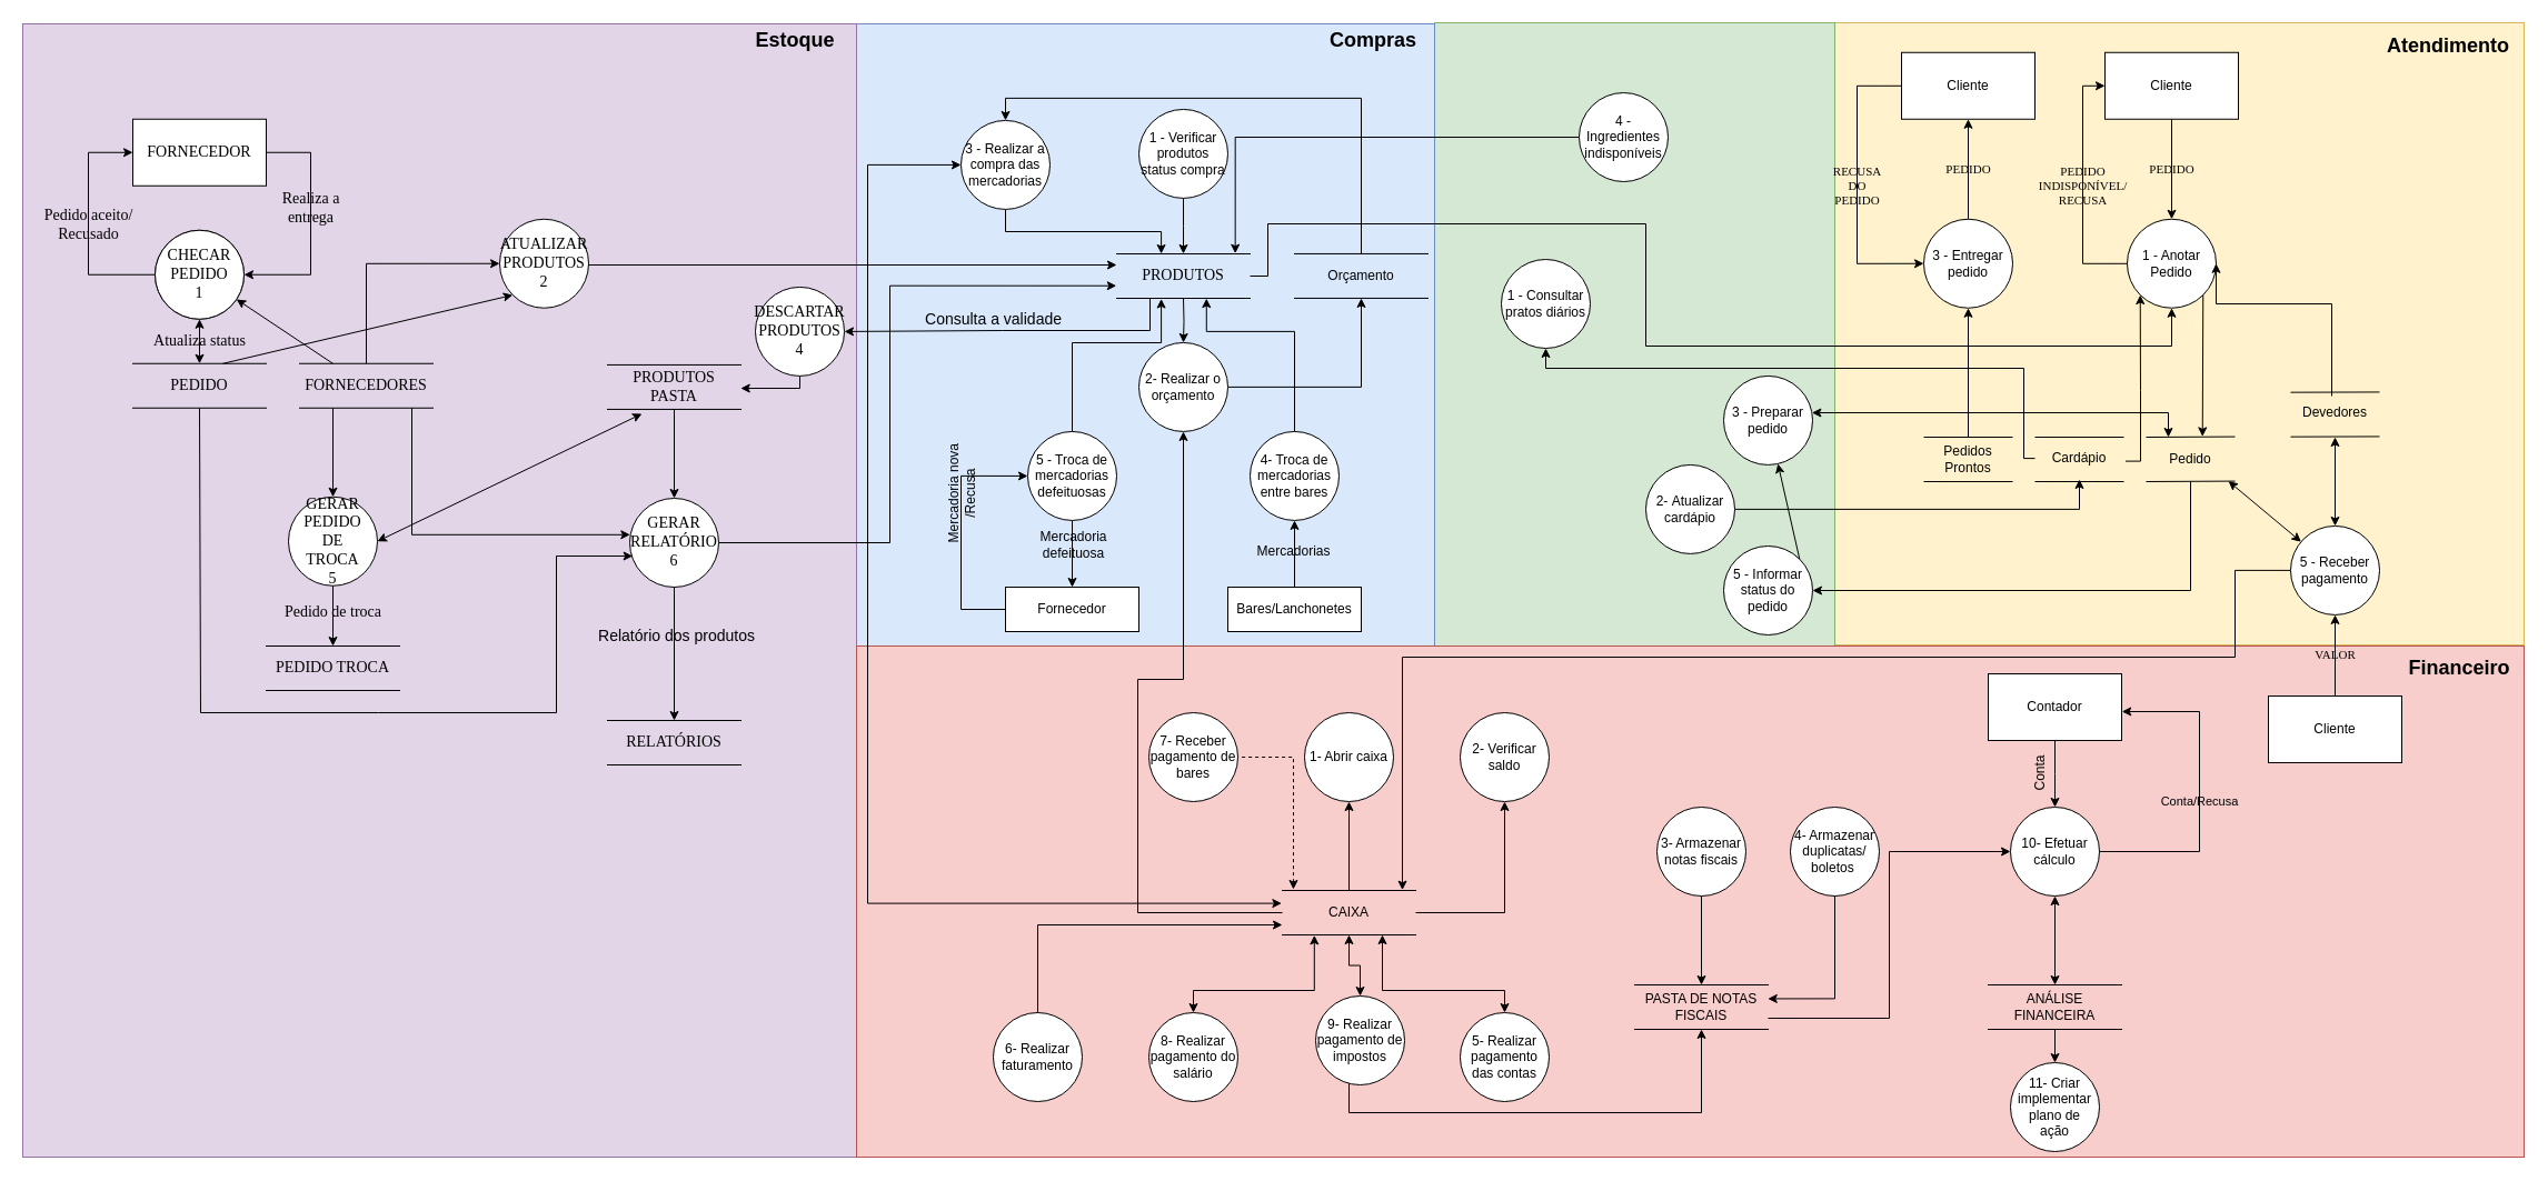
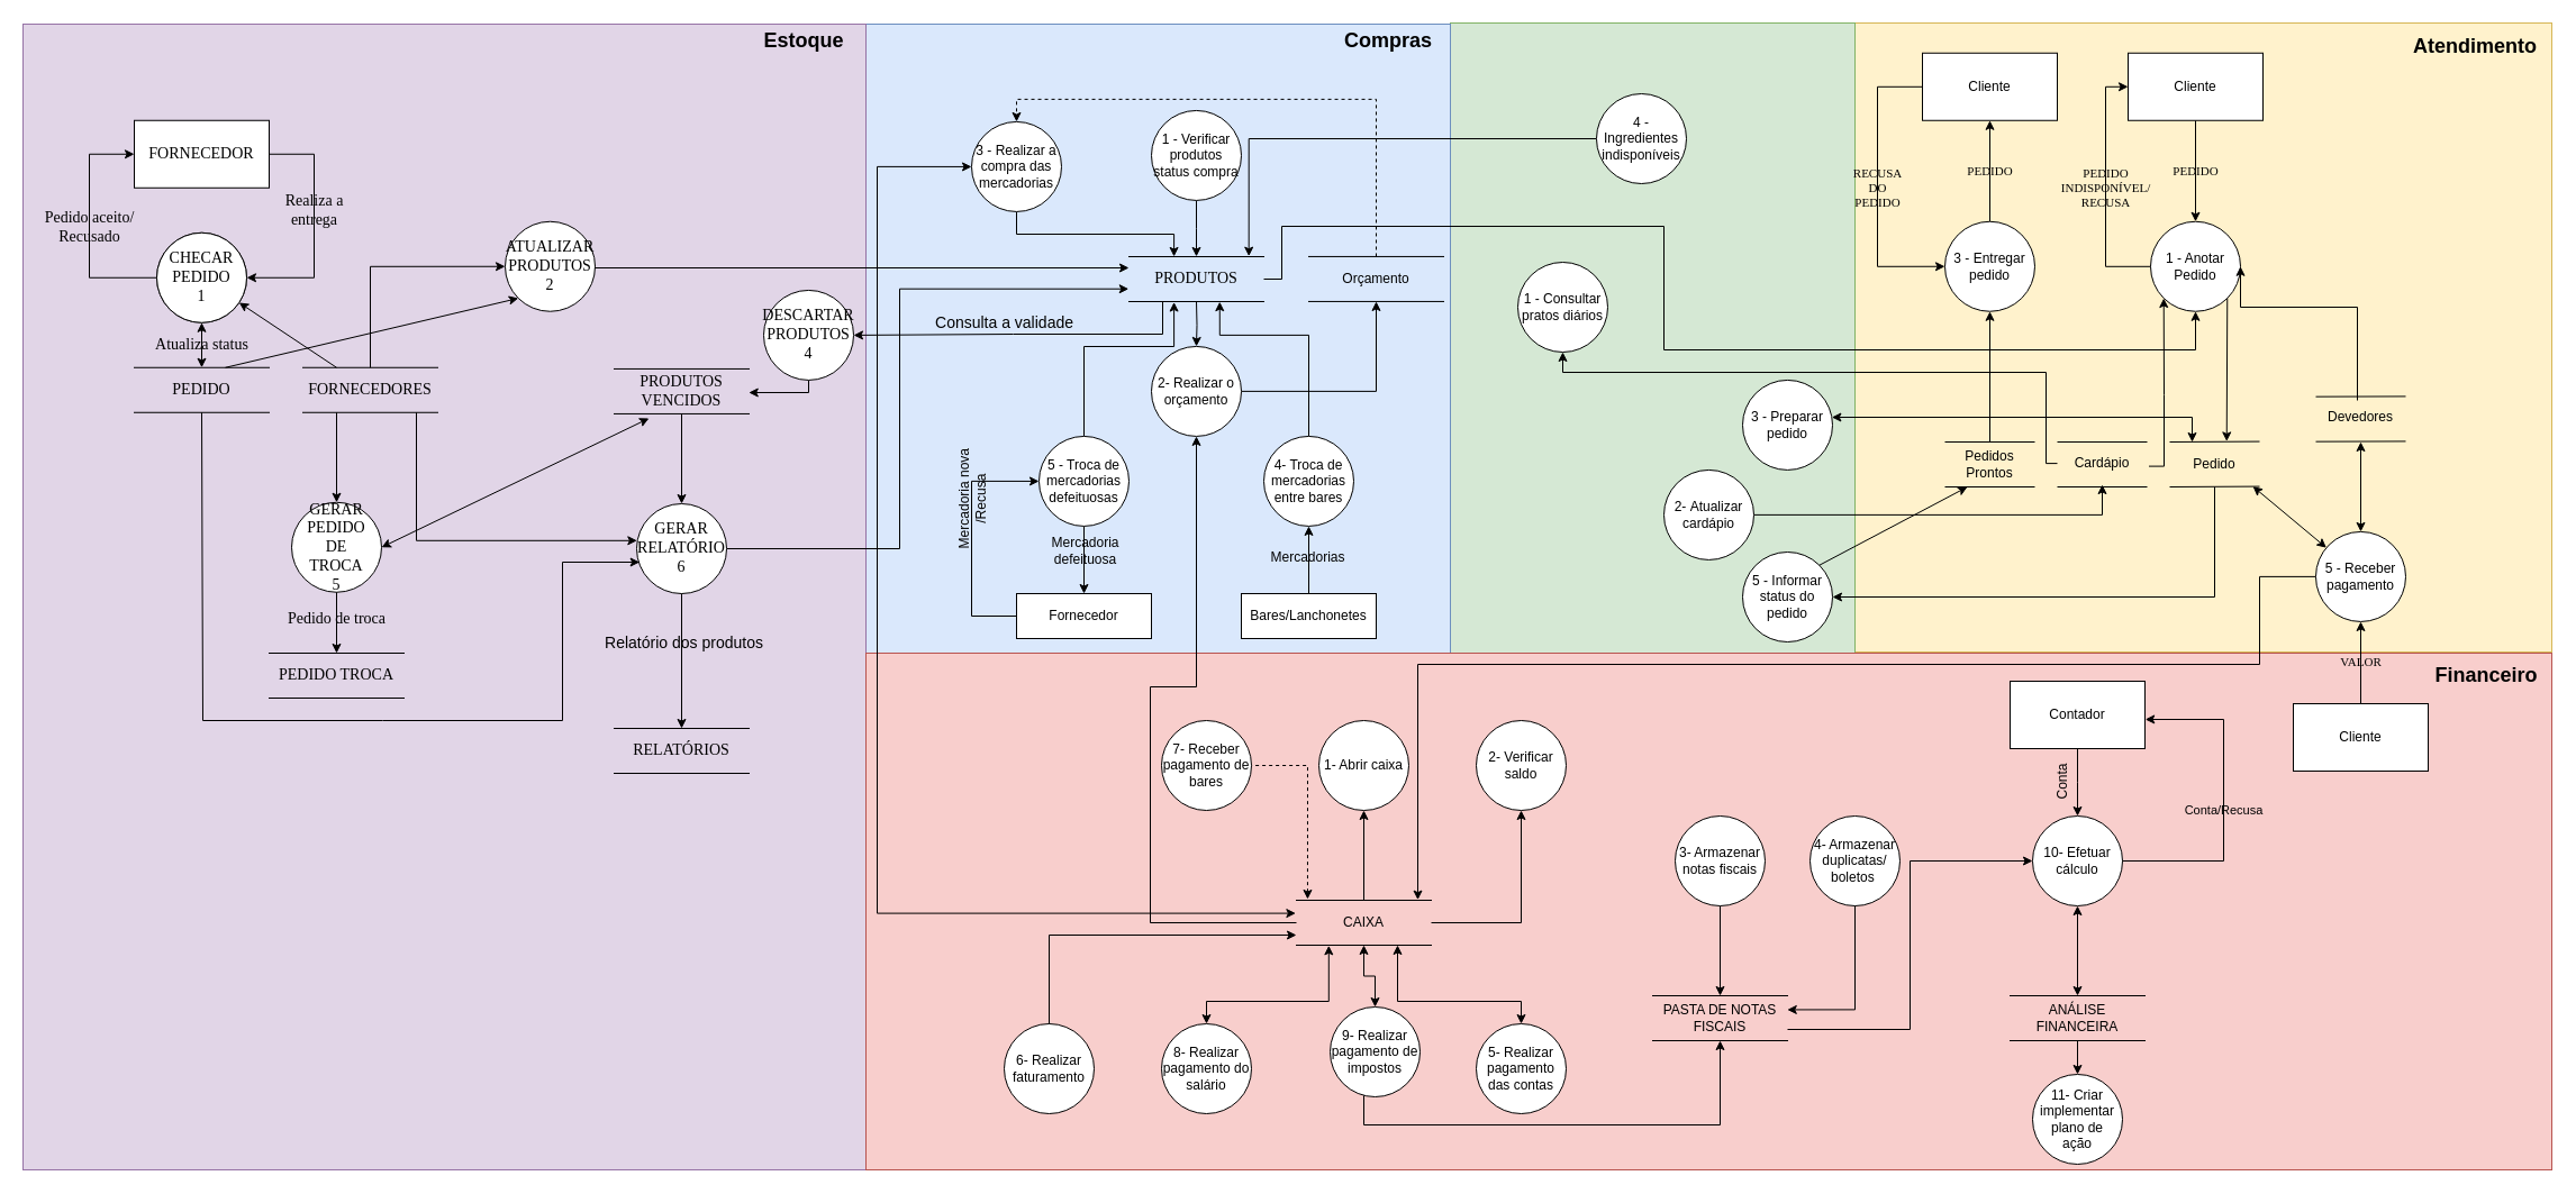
- <mxCell id="22" value="" style="edgeStyle=orthogonalEdgeStyle;rounded=0;orthogonalLoop=1;jettySize=auto;html=1;startArrow=none;startFill=0;entryX=0.5;entryY=0;entryDx=0;entryDy=0;" parent="1" source="23" target="14" edge="1"><mxGeometry relative="1" as="geometry"><mxPoint x="904" y="77.94" as="targetPoint" /><Array as="points"><mxPoint x="1224" y="87.94" /><mxPoint x="904" y="87.94" /></Array></mxGeometry></mxCell>
+ <mxCell id="22" value="" style="edgeStyle=orthogonalEdgeStyle;rounded=0;orthogonalLoop=1;jettySize=auto;html=1;startArrow=none;startFill=0;entryX=0.5;entryY=0;entryDx=0;entryDy=0;dashed=1;" parent="1" source="23" target="14" edge="1"><mxGeometry relative="1" as="geometry"><mxPoint x="904" y="77.94" as="targetPoint" /><Array as="points"><mxPoint x="1224" y="87.94" /><mxPoint x="904" y="87.94" /></Array></mxGeometry></mxCell>
- <mxCell id="108" value="PRODUTOS&lt;br style=&quot;font-size: 14px;&quot;&gt;PASTA" style="shape=partialRectangle;whiteSpace=wrap;html=1;left=0;right=0;fillColor=none;strokeWidth=1;fontFamily=Tahoma;fontSize=14;" parent="1" vertex="1"><mxGeometry x="546" y="327.94" width="120" height="40" as="geometry" /></mxCell>
+ <mxCell id="108" value="PRODUTOS&lt;br style=&quot;font-size: 14px;&quot;&gt;VENCIDOS" style="shape=partialRectangle;whiteSpace=wrap;html=1;left=0;right=0;fillColor=none;strokeWidth=1;fontFamily=Tahoma;fontSize=14;" parent="1" vertex="1"><mxGeometry x="546" y="327.94" width="120" height="40" as="geometry" /></mxCell>
- <mxCell id="137" value="" style="endArrow=classic;html=1;exitX=1;exitY=0;exitDx=0;exitDy=0;" edge="1" parent="1" source="136" target="130"><mxGeometry width="50" height="50" relative="1" as="geometry"><mxPoint x="1700" y="471" as="sourcePoint" /><mxPoint x="1750" y="421" as="targetPoint" /></mxGeometry></mxCell>
+ <mxCell id="137" value="" style="endArrow=classic;html=1;exitX=1;exitY=0;exitDx=0;exitDy=0;entryX=0.25;entryY=1;entryDx=0;entryDy=0;" edge="1" parent="1" source="136" target="48"><mxGeometry width="50" height="50" relative="1" as="geometry"><mxPoint x="1700" y="471" as="sourcePoint" /><mxPoint x="1750" y="421" as="targetPoint" /></mxGeometry></mxCell>
